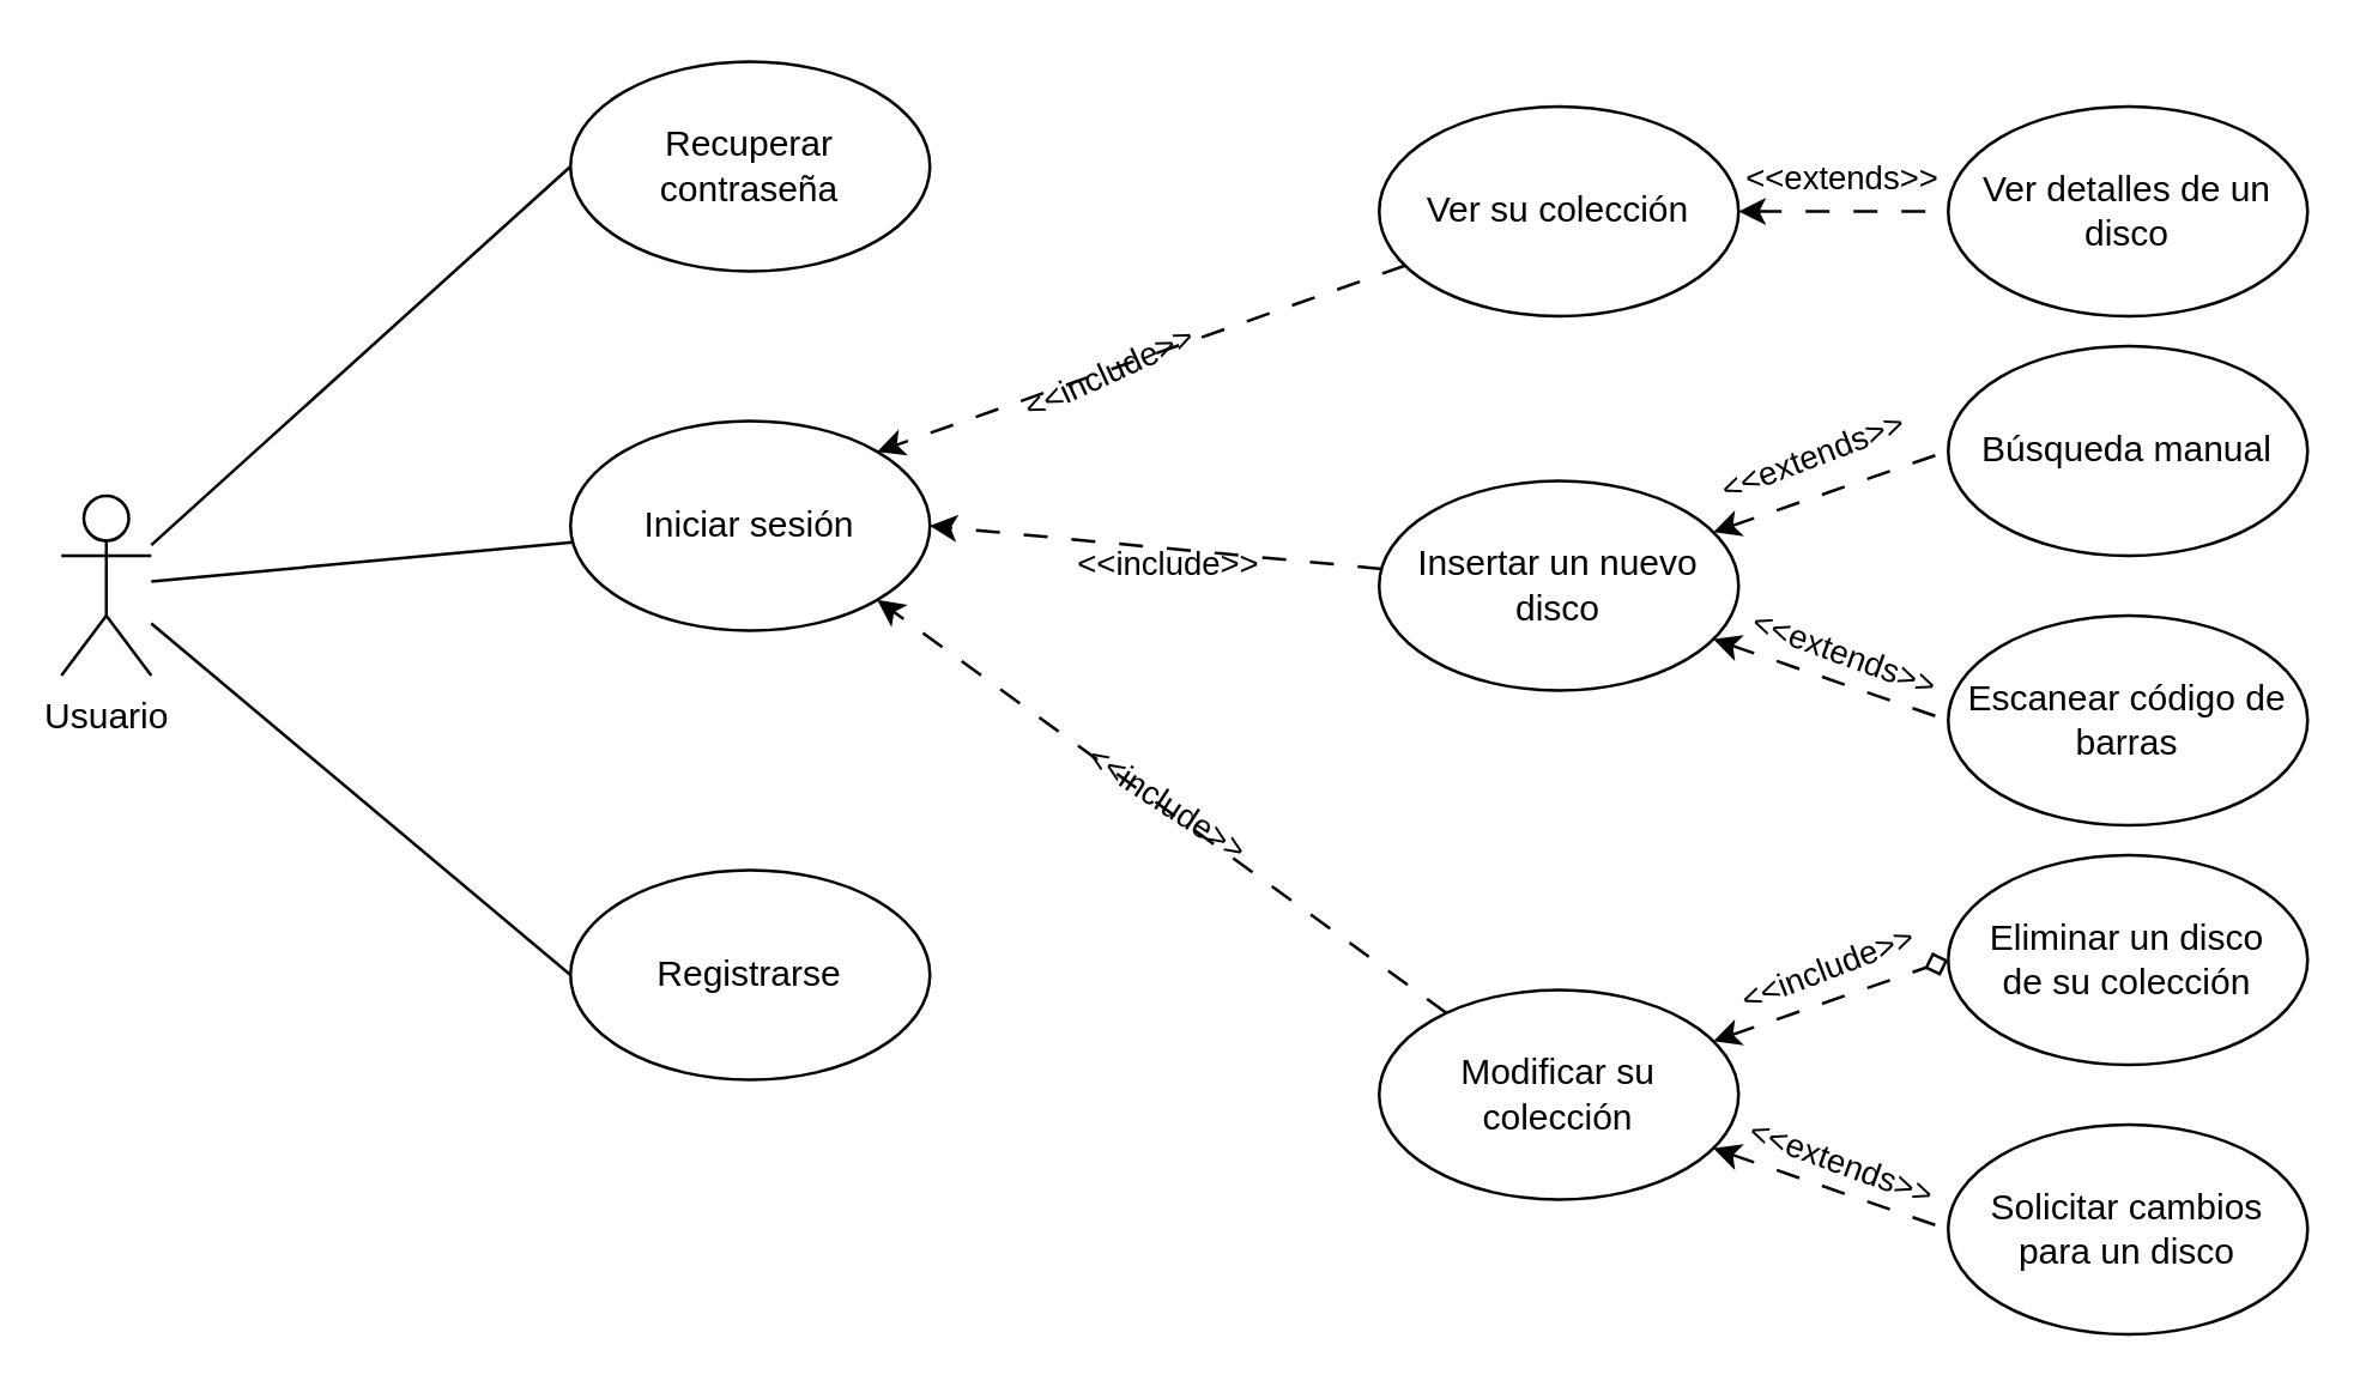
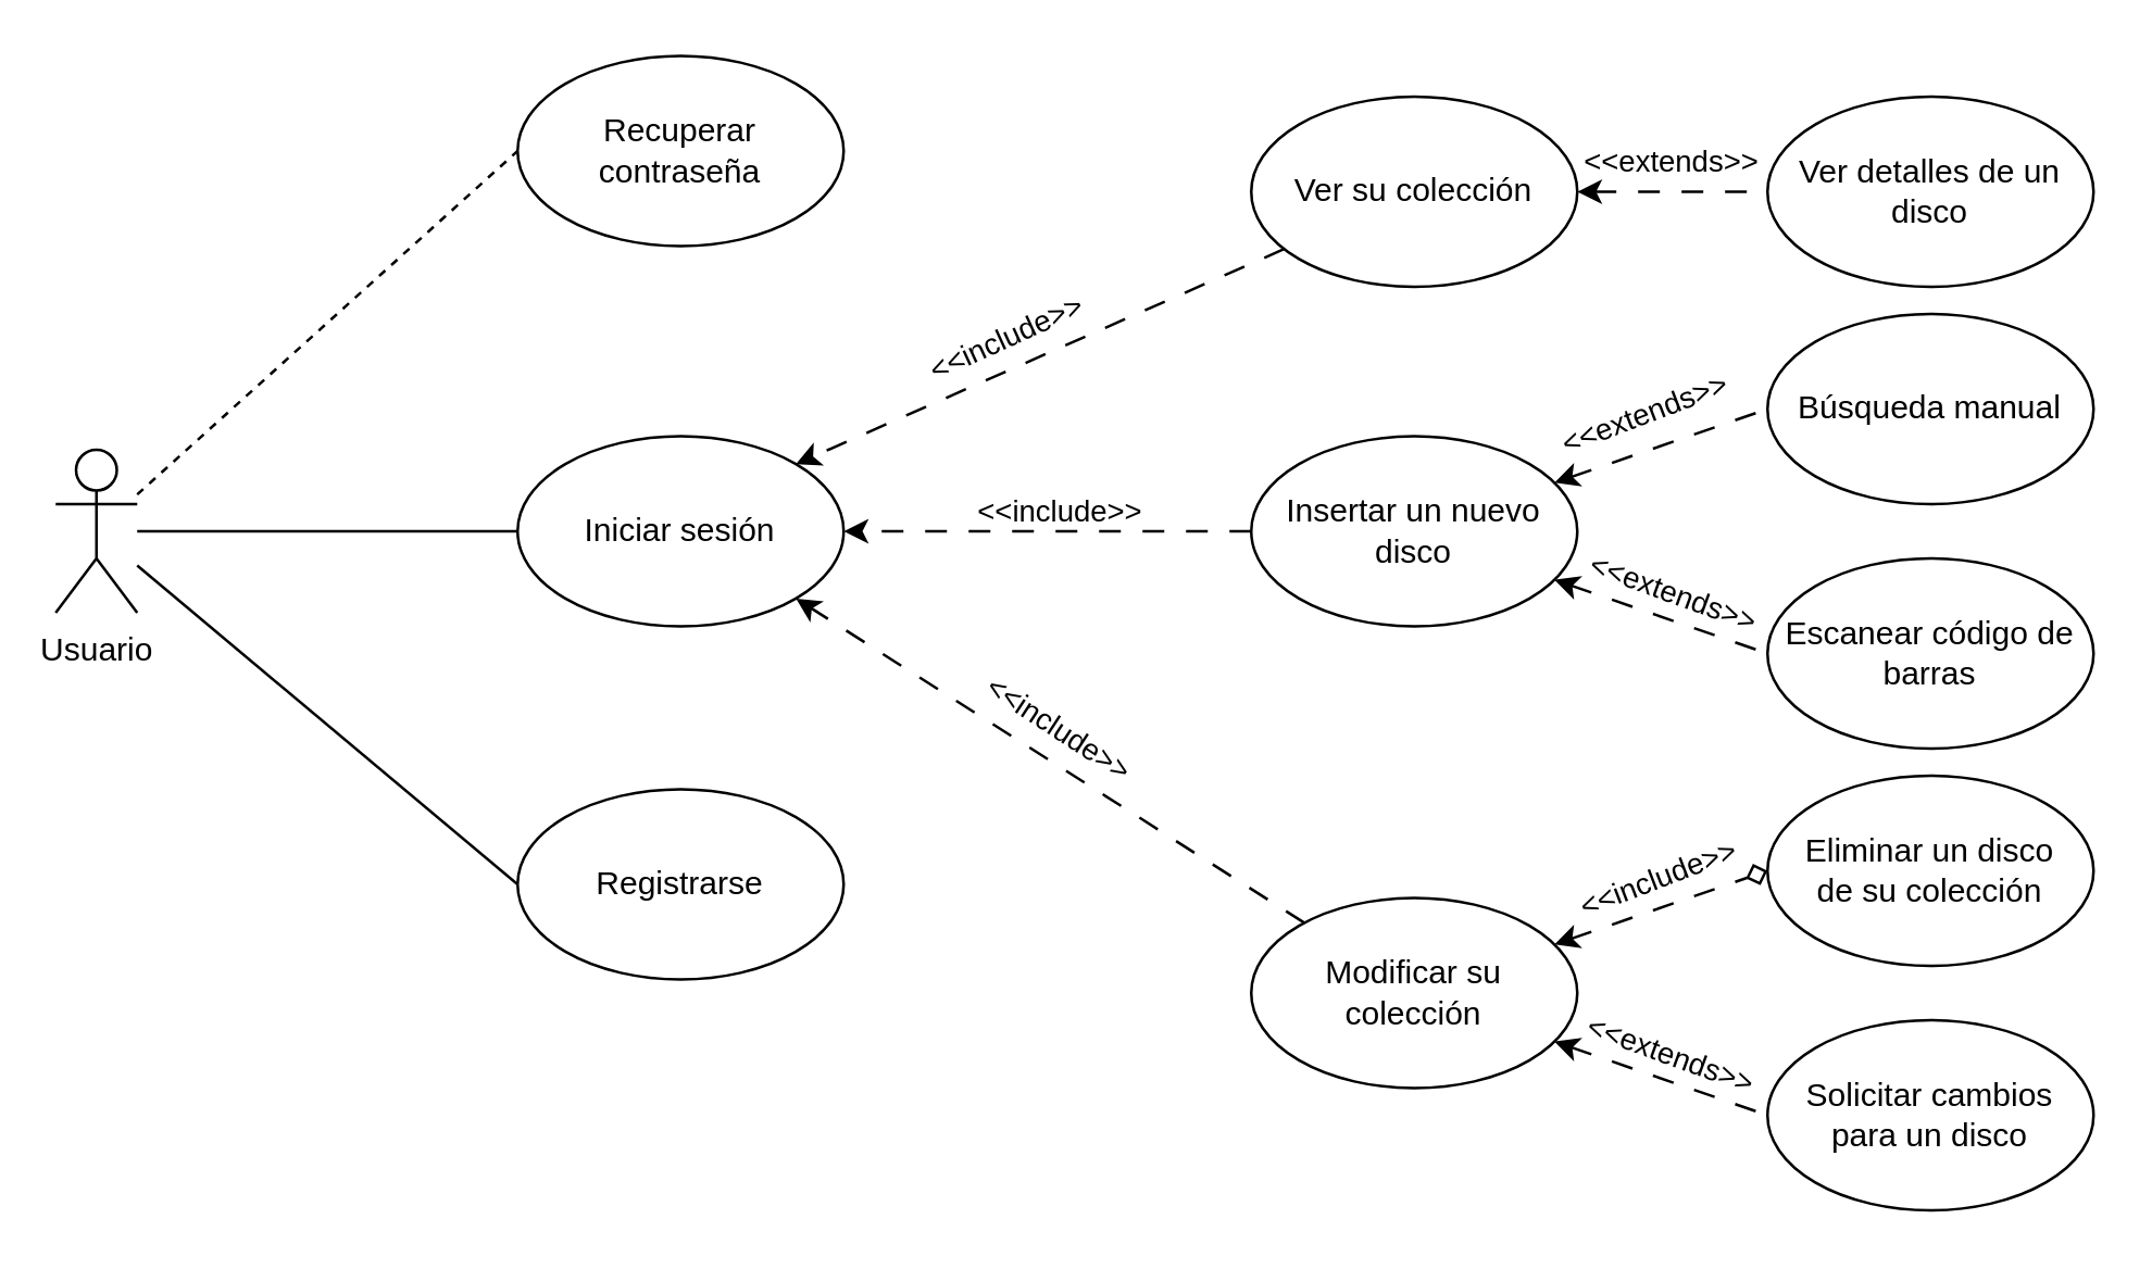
- <mxCell id="2" style="rounded=0;orthogonalLoop=1;jettySize=auto;html=1;entryX=0;entryY=0.5;entryDx=0;entryDy=0;endArrow=none;endFill=0;" parent="1" source="5" target="11" edge="1"><mxGeometry relative="1" as="geometry" /></mxCell>
+ <mxCell id="2" style="rounded=0;orthogonalLoop=1;jettySize=auto;html=1;entryX=0;entryY=0.5;entryDx=0;entryDy=0;endArrow=none;endFill=0;dashed=1;" parent="1" source="5" target="11" edge="1"><mxGeometry relative="1" as="geometry" /></mxCell>
- <mxCell id="6" value="Iniciar sesión" style="ellipse;whiteSpace=wrap;html=1;" parent="1" vertex="1"><mxGeometry x="190" y="140" width="120" height="70" as="geometry" /></mxCell>
+ <mxCell id="6" value="Iniciar sesión" style="ellipse;whiteSpace=wrap;html=1;" parent="1" vertex="1"><mxGeometry x="190" y="160" width="120" height="70" as="geometry" /></mxCell>
